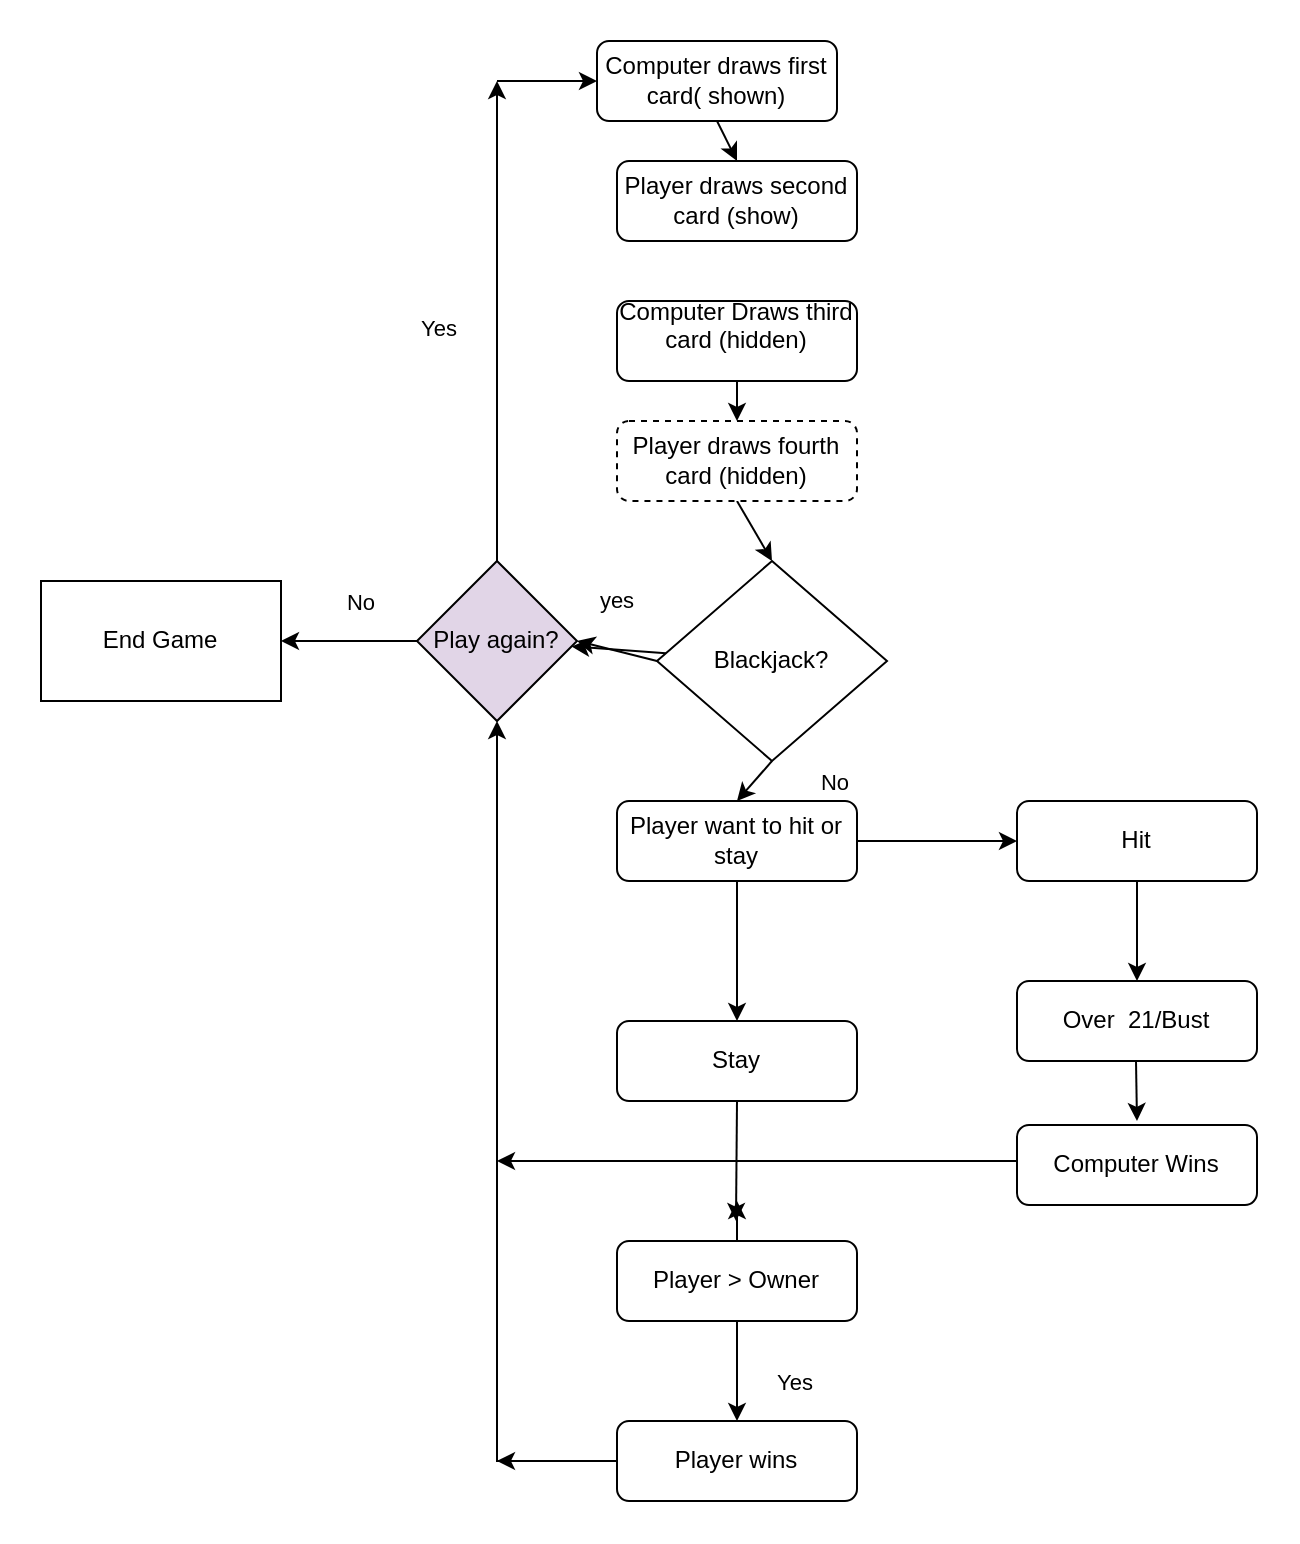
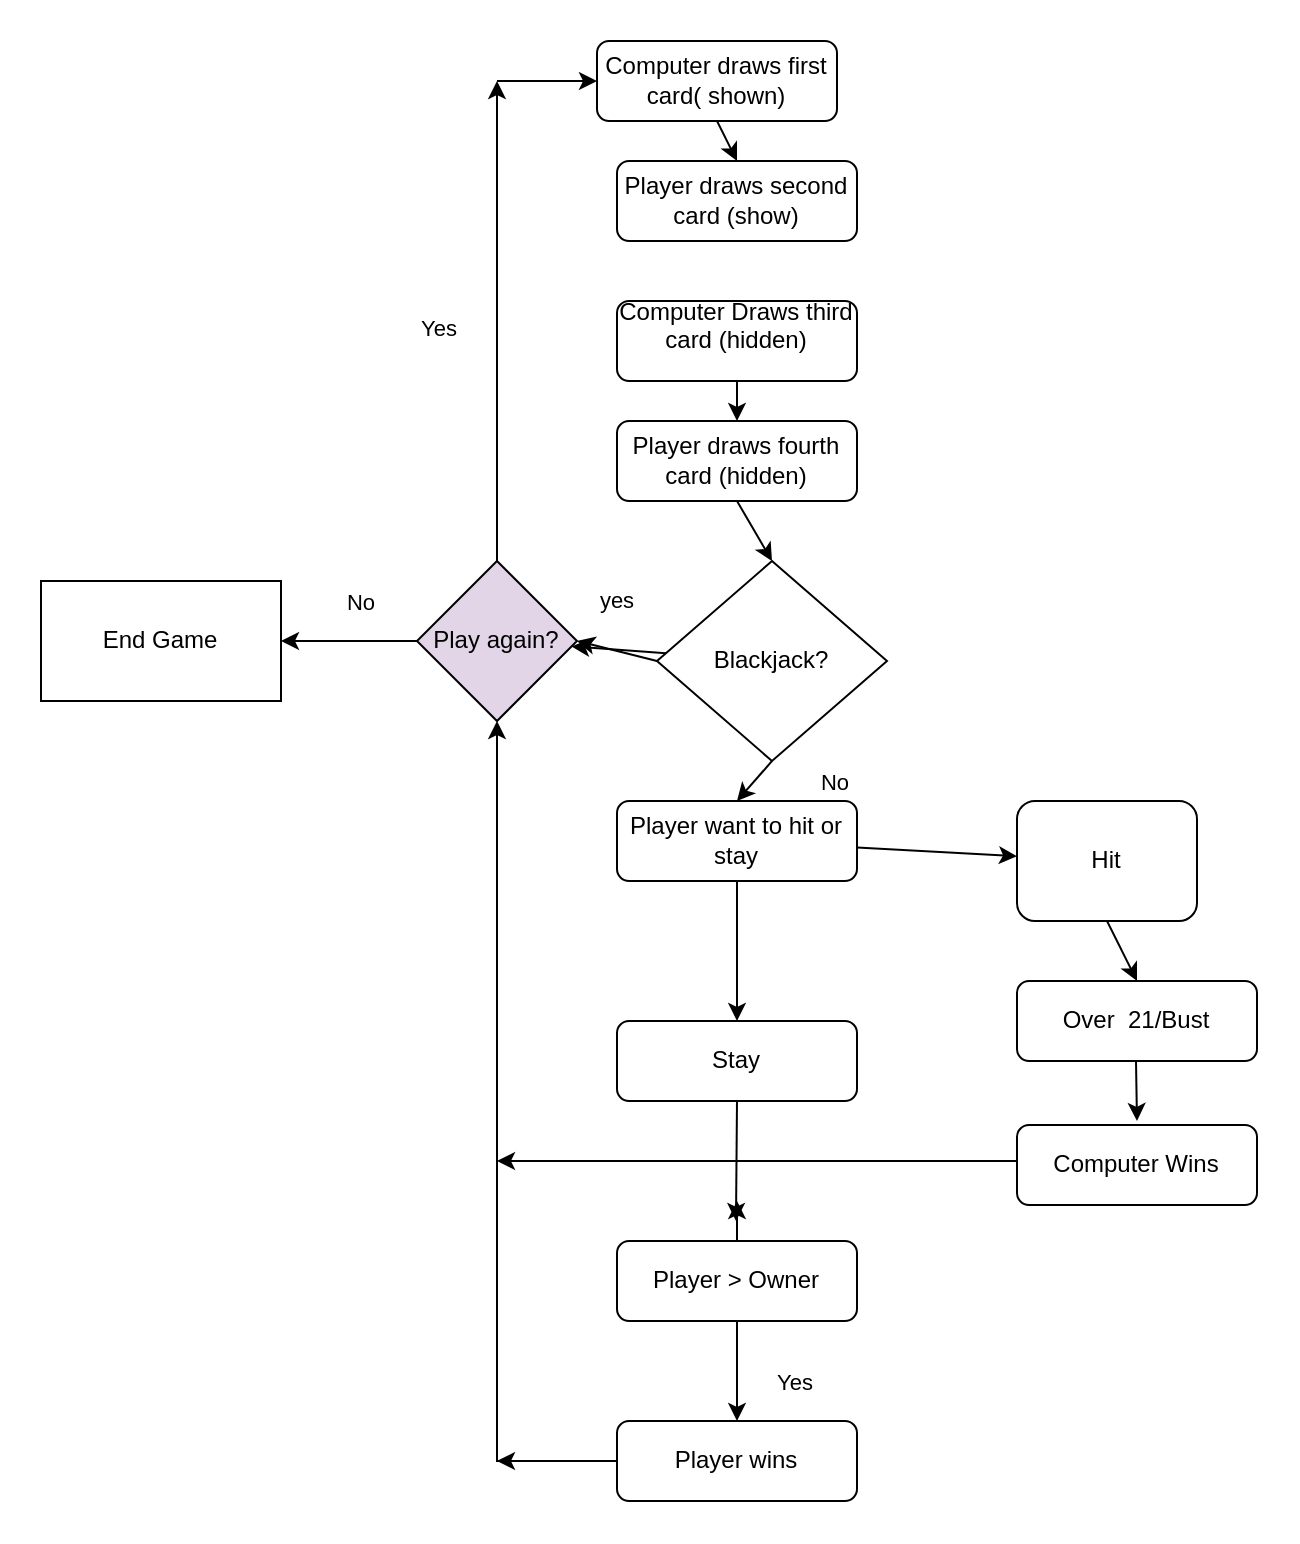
- <mxCell id="8" value="&lt;div&gt;Player draws fourth card (hidden)&lt;/div&gt;" style="rounded=1;whiteSpace=wrap;html=1;fontSize=12;glass=0;strokeWidth=1;shadow=0;dashed=1;" parent="1" vertex="1"><mxGeometry x="308" y="210" width="120" height="40" as="geometry" /></mxCell>
+ <mxCell id="8" value="&lt;div&gt;Player draws fourth card (hidden)&lt;/div&gt;" style="rounded=1;whiteSpace=wrap;html=1;fontSize=12;glass=0;strokeWidth=1;shadow=0;" parent="1" vertex="1"><mxGeometry x="308" y="210" width="120" height="40" as="geometry" /></mxCell>
- <mxCell id="23" value="Hit" style="whiteSpace=wrap;html=1;rounded=1;glass=0;strokeWidth=1;shadow=0;" parent="1" vertex="1"><mxGeometry x="508" y="400" width="120" height="40" as="geometry" /></mxCell>
+ <mxCell id="23" value="Hit" style="whiteSpace=wrap;html=1;rounded=1;glass=0;strokeWidth=1;shadow=0;" parent="1" vertex="1"><mxGeometry x="508" y="400" width="90" height="60" as="geometry" /></mxCell>
